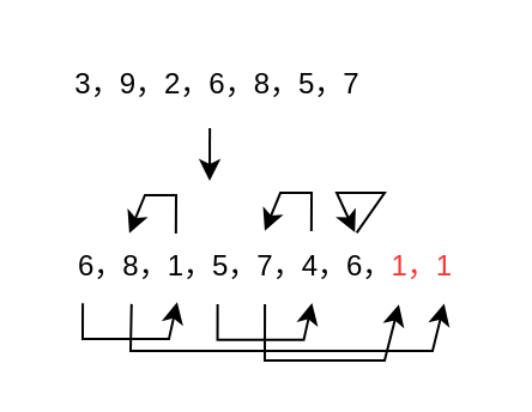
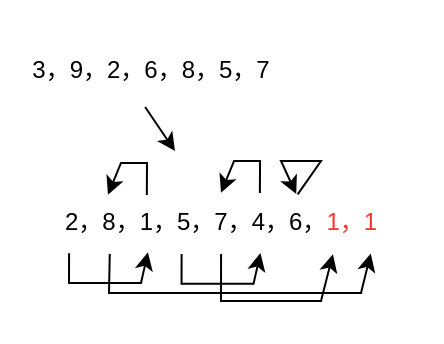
- <mxCell id="2" value="3，9，2，6，8，5，7" style="text;html=1;align=center;verticalAlign=middle;resizable=0;points=[];autosize=1;strokeColor=none;fillColor=none;" vertex="1" parent="1"><mxGeometry x="20" y="20" width="140" height="30" as="geometry" /></mxCell>
+ <mxCell id="2" value="3，9，2，6，8，5，7" style="text;html=1;align=center;verticalAlign=middle;resizable=0;points=[];autosize=1;strokeColor=none;fillColor=none;" vertex="1" parent="1"><mxGeometry x="5" y="20" width="140" height="30" as="geometry" /></mxCell>
- <mxCell id="4" value="&lt;font style=&quot;font-size: 12px;&quot;&gt;6，8，1，5，7，4，6，&lt;font color=&quot;#ff3333&quot;&gt;1，1&lt;/font&gt;&lt;/font&gt;" style="text;html=1;align=center;verticalAlign=middle;resizable=0;points=[];autosize=1;strokeColor=none;fillColor=none;" vertex="1" parent="1"><mxGeometry x="20" y="95.99" width="180" height="30" as="geometry" /></mxCell>
+ <mxCell id="4" value="&lt;font style=&quot;font-size: 12px;&quot;&gt;2，8，1，5，7，4，6，&lt;font color=&quot;#ff3333&quot;&gt;1，1&lt;/font&gt;&lt;/font&gt;" style="text;html=1;align=center;verticalAlign=middle;resizable=0;points=[];autosize=1;strokeColor=none;fillColor=none;" vertex="1" parent="1"><mxGeometry x="20" y="95.99" width="180" height="30" as="geometry" /></mxCell>
